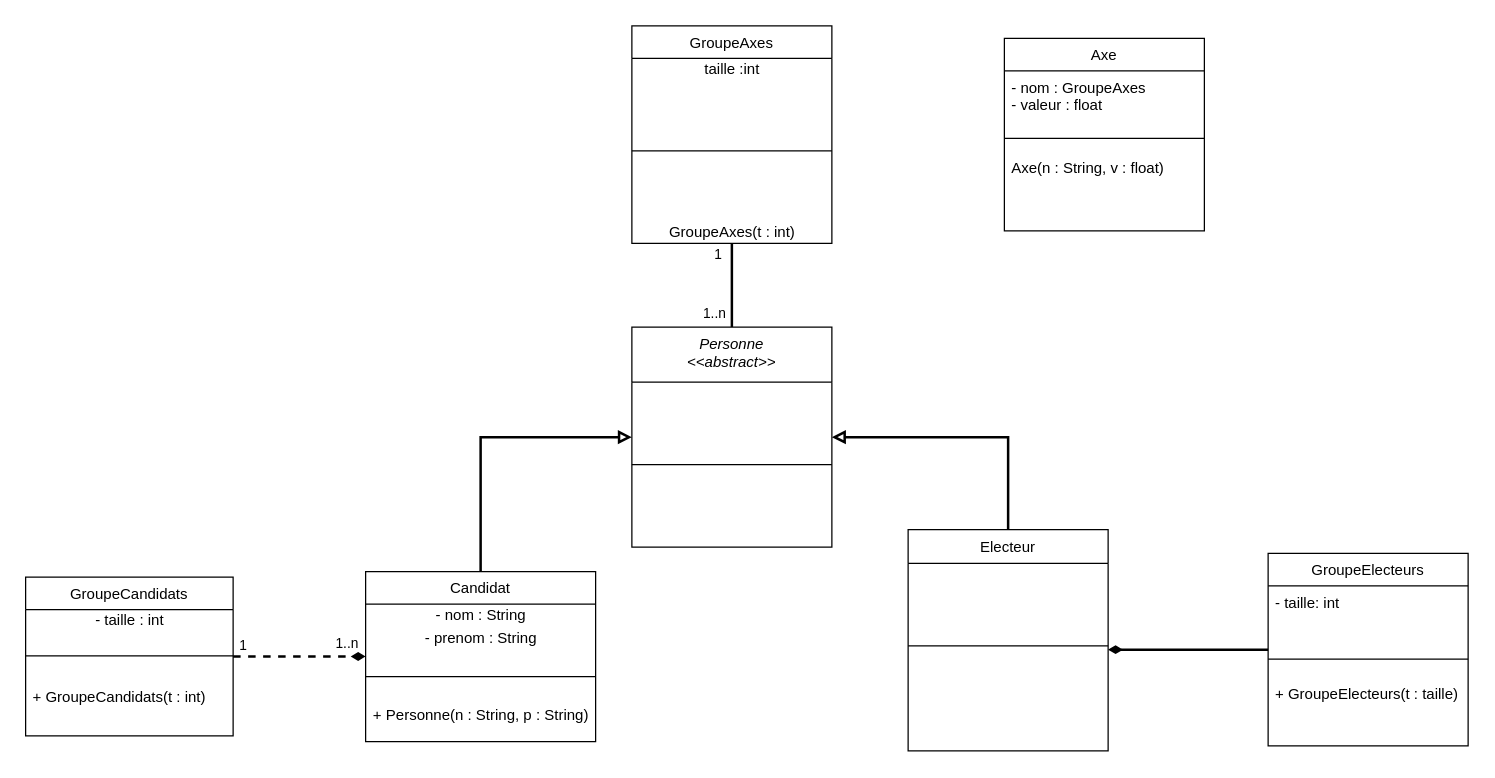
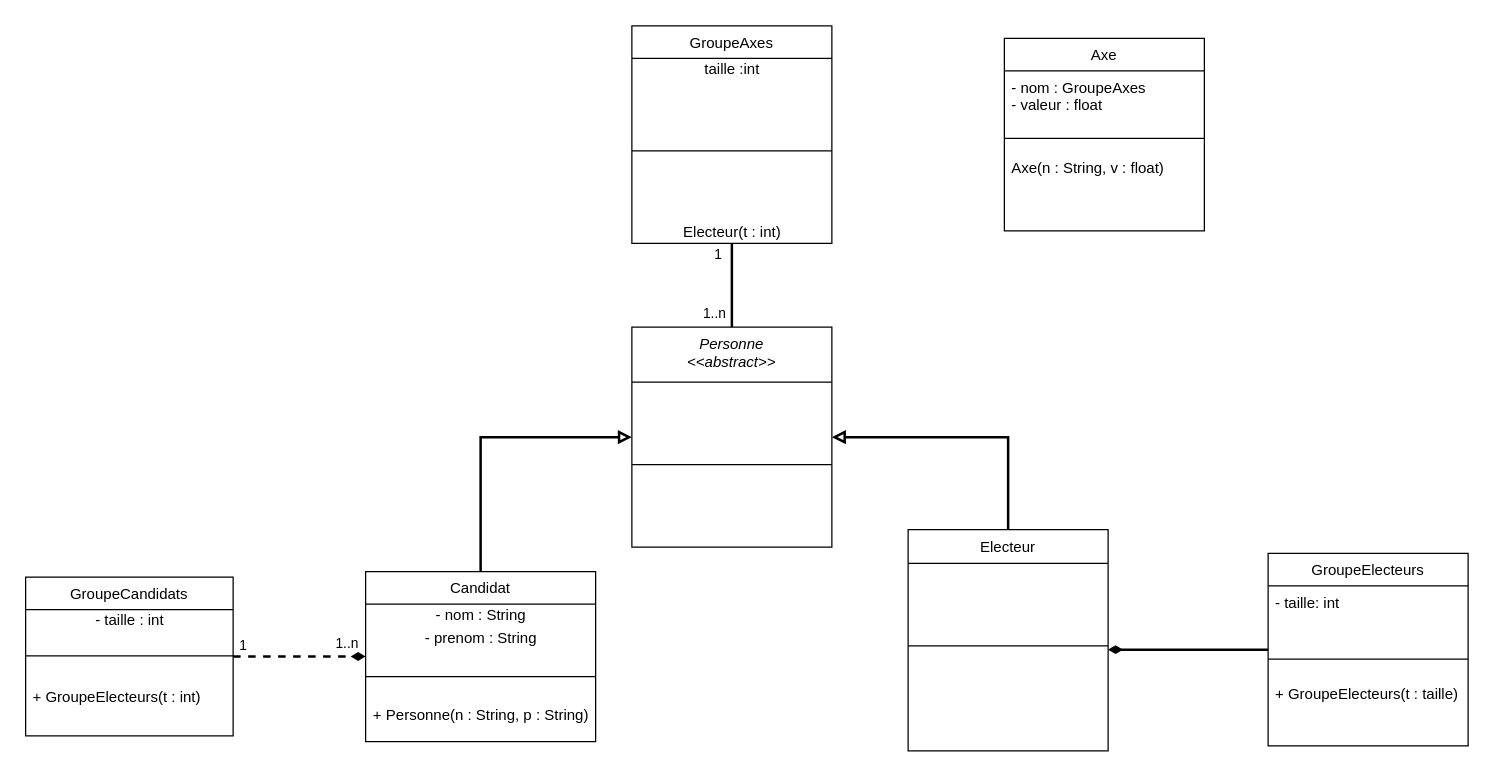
- <mxCell id="10" value="GroupeAxes(t : int)" style="text;html=1;align=center;verticalAlign=middle;resizable=0;points=[];autosize=1;strokeColor=none;fillColor=none;" vertex="1" parent="7"><mxGeometry y="156" width="160" height="18" as="geometry" /></mxCell>
+ <mxCell id="10" value="Electeur(t : int)" style="text;html=1;align=center;verticalAlign=middle;resizable=0;points=[];autosize=1;strokeColor=none;fillColor=none;" vertex="1" parent="7"><mxGeometry y="156" width="160" height="18" as="geometry" /></mxCell>
- <mxCell id="28" value="+ GroupeCandidats(t : int)&#10; " style="text;align=left;verticalAlign=top;spacingLeft=4;spacingRight=4;overflow=hidden;rotatable=0;points=[[0,0.5],[1,0.5]];portConstraint=eastwest;" vertex="1" parent="25"><mxGeometry y="82" width="166" height="26" as="geometry" /></mxCell>
+ <mxCell id="28" value="+ GroupeElecteurs(t : int)&#10; " style="text;align=left;verticalAlign=top;spacingLeft=4;spacingRight=4;overflow=hidden;rotatable=0;points=[[0,0.5],[1,0.5]];portConstraint=eastwest;" vertex="1" parent="25"><mxGeometry y="82" width="166" height="26" as="geometry" /></mxCell>
